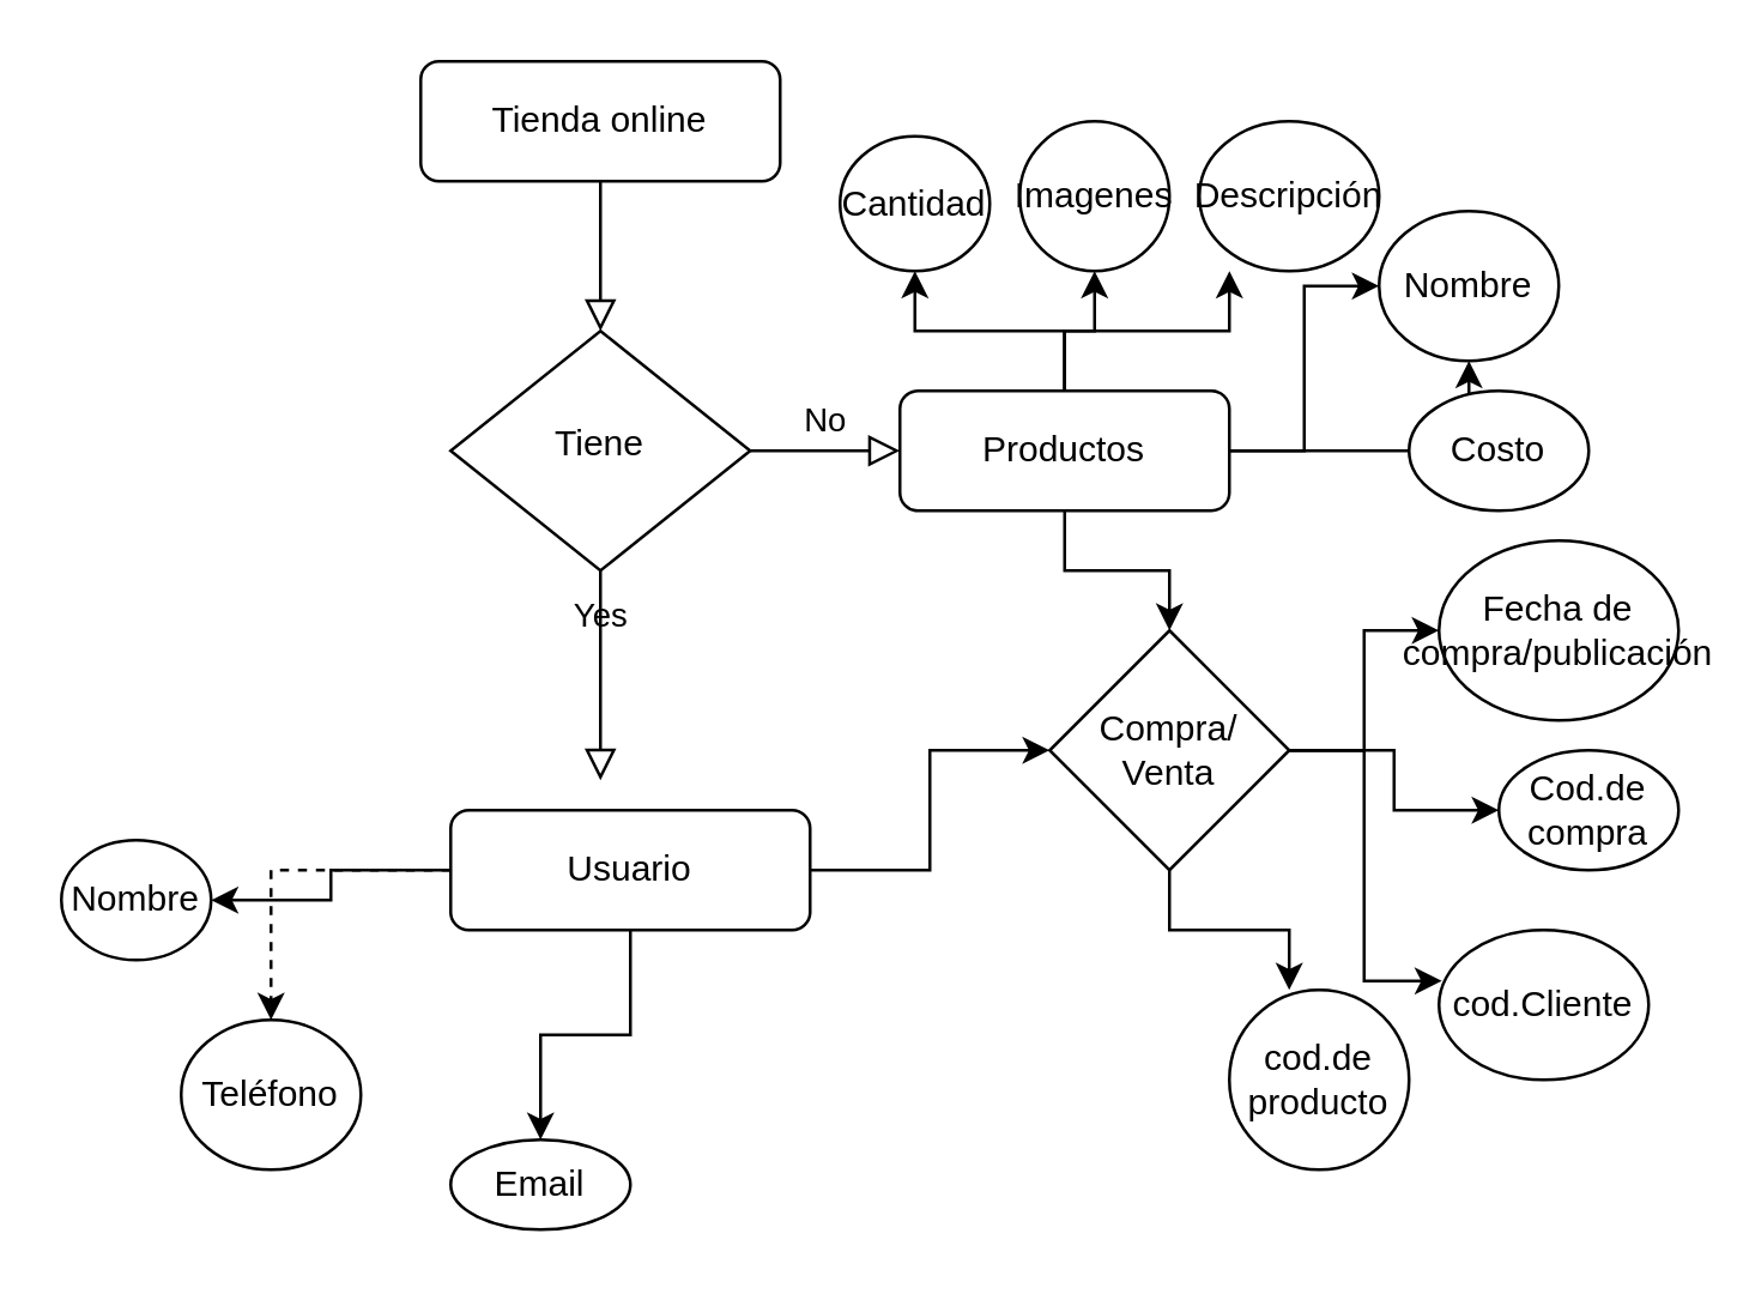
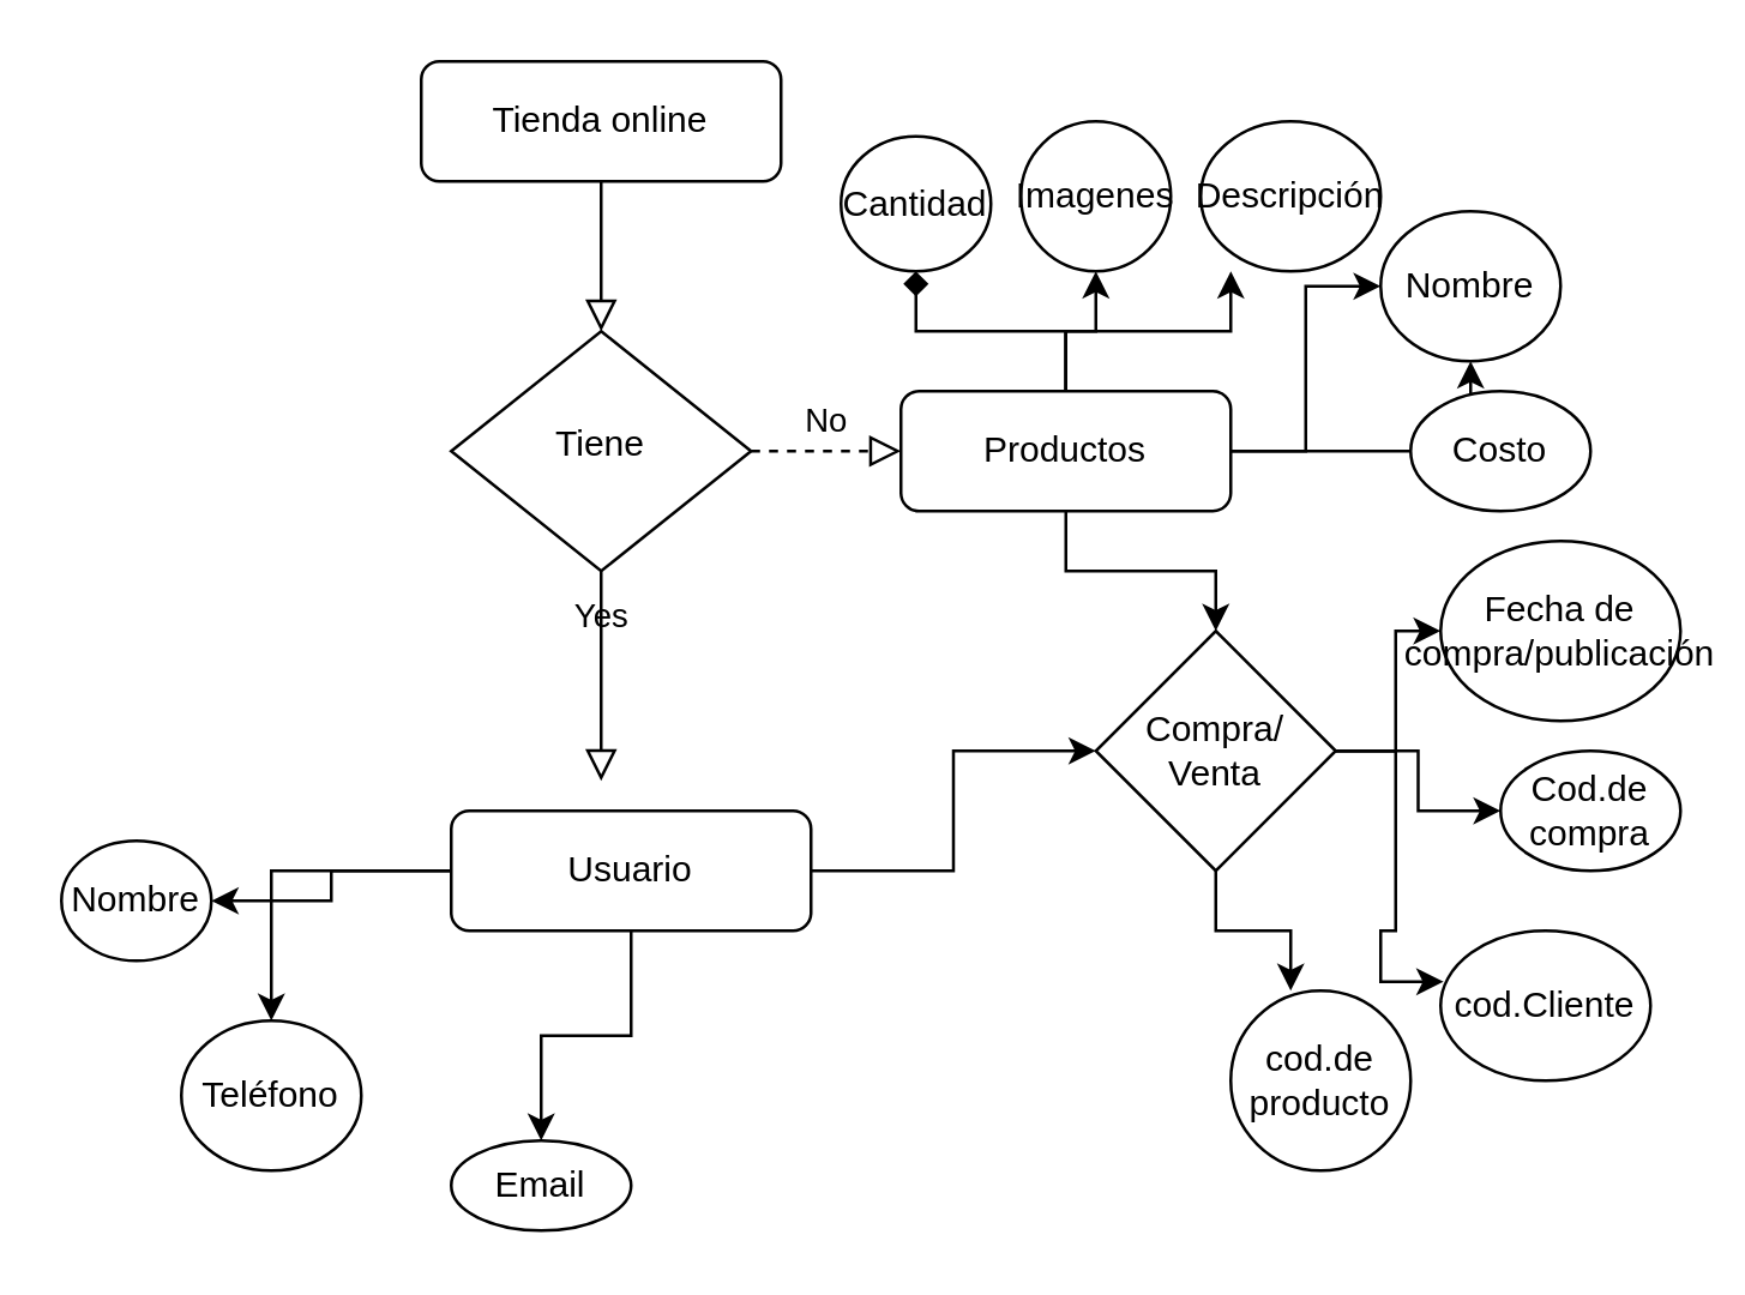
- <mxCell id="8" value="" style="edgeStyle=orthogonalEdgeStyle;rounded=0;orthogonalLoop=1;jettySize=auto;html=1;" edge="1" parent="1" source="13" target="28"><mxGeometry relative="1" as="geometry" /></mxCell>
+ <mxCell id="8" value="" style="edgeStyle=orthogonalEdgeStyle;rounded=0;orthogonalLoop=1;jettySize=auto;html=1;endArrow=diamond;" edge="1" parent="1" source="13" target="28"><mxGeometry relative="1" as="geometry" /></mxCell>
- <mxCell id="5" value="No" style="edgeStyle=orthogonalEdgeStyle;rounded=0;html=1;jettySize=auto;orthogonalLoop=1;fontSize=11;endArrow=block;endFill=0;endSize=8;strokeWidth=1;shadow=0;labelBackgroundColor=none;" parent="1" source="6" target="13" edge="1"><mxGeometry y="10" relative="1" as="geometry"><mxPoint as="offset" /></mxGeometry></mxCell>
+ <mxCell id="5" value="No" style="edgeStyle=orthogonalEdgeStyle;rounded=0;html=1;jettySize=auto;orthogonalLoop=1;fontSize=11;endArrow=block;endFill=0;endSize=8;strokeWidth=1;shadow=0;labelBackgroundColor=none;dashed=1;" parent="1" source="6" target="13" edge="1"><mxGeometry y="10" relative="1" as="geometry"><mxPoint as="offset" /></mxGeometry></mxCell>
- <mxCell id="23" value="Compra/&lt;br&gt;Venta" style="rhombus;whiteSpace=wrap;html=1;" vertex="1" parent="1"><mxGeometry x="350" y="210" width="80" height="80" as="geometry" /></mxCell>
+ <mxCell id="23" value="Compra/&lt;br&gt;Venta" style="rhombus;whiteSpace=wrap;html=1;" vertex="1" parent="1"><mxGeometry x="365" y="210" width="80" height="80" as="geometry" /></mxCell>
- <mxCell id="17" style="edgeStyle=orthogonalEdgeStyle;rounded=0;orthogonalLoop=1;jettySize=auto;html=1;dashed=1;" edge="1" parent="1" source="18" target="35"><mxGeometry relative="1" as="geometry"><mxPoint x="120" y="380" as="targetPoint" /></mxGeometry></mxCell>
+ <mxCell id="17" style="edgeStyle=orthogonalEdgeStyle;rounded=0;orthogonalLoop=1;jettySize=auto;html=1;" edge="1" parent="1" source="18" target="35"><mxGeometry relative="1" as="geometry"><mxPoint x="120" y="380" as="targetPoint" /></mxGeometry></mxCell>
